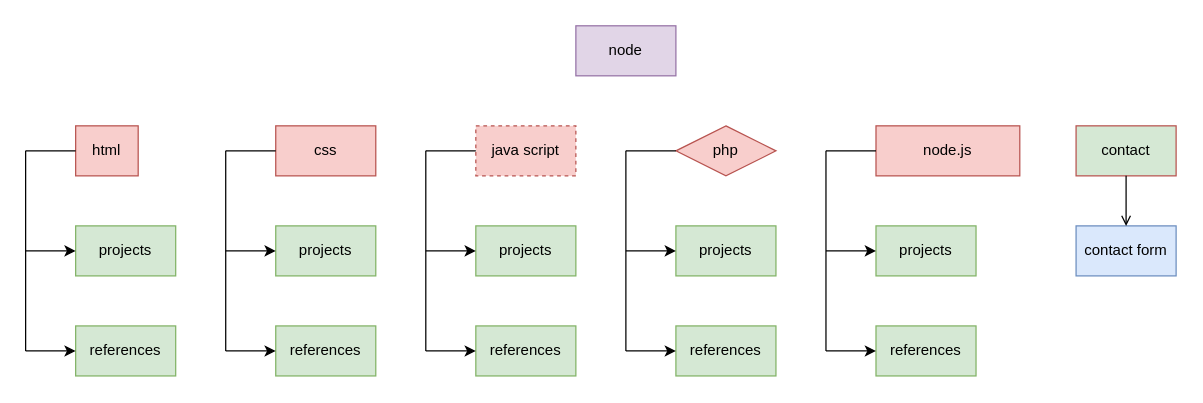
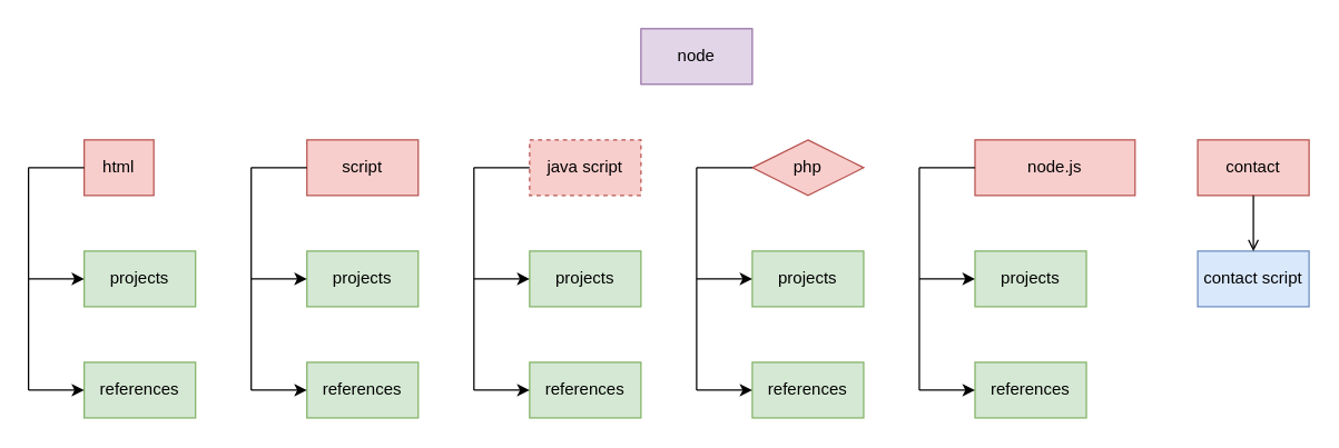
- <mxCell id="4" value="css" style="rounded=0;whiteSpace=wrap;html=1;fillColor=#f8cecc;strokeColor=#b85450;" vertex="1" parent="1"><mxGeometry x="220" y="100" width="80" height="40" as="geometry" /></mxCell>
+ <mxCell id="4" value="script" style="rounded=0;whiteSpace=wrap;html=1;fillColor=#f8cecc;strokeColor=#b85450;" vertex="1" parent="1"><mxGeometry x="220" y="100" width="80" height="40" as="geometry" /></mxCell>
- <mxCell id="8" value="contact&lt;br&gt;" style="rounded=0;whiteSpace=wrap;html=1;fillColor=#d5e8d4;strokeColor=#b85450;" vertex="1" parent="1"><mxGeometry x="860" y="100" width="80" height="40" as="geometry" /></mxCell>
+ <mxCell id="8" value="contact&lt;br&gt;" style="rounded=0;whiteSpace=wrap;html=1;fillColor=#f8cecc;strokeColor=#b85450;" vertex="1" parent="1"><mxGeometry x="860" y="100" width="80" height="40" as="geometry" /></mxCell>
- <mxCell id="25" value="contact form" style="rounded=0;whiteSpace=wrap;html=1;fillColor=#dae8fc;strokeColor=#6c8ebf;" vertex="1" parent="1"><mxGeometry x="860" y="180" width="80" height="40" as="geometry" /></mxCell>
+ <mxCell id="25" value="contact script" style="rounded=0;whiteSpace=wrap;html=1;fillColor=#dae8fc;strokeColor=#6c8ebf;" vertex="1" parent="1"><mxGeometry x="860" y="180" width="80" height="40" as="geometry" /></mxCell>
